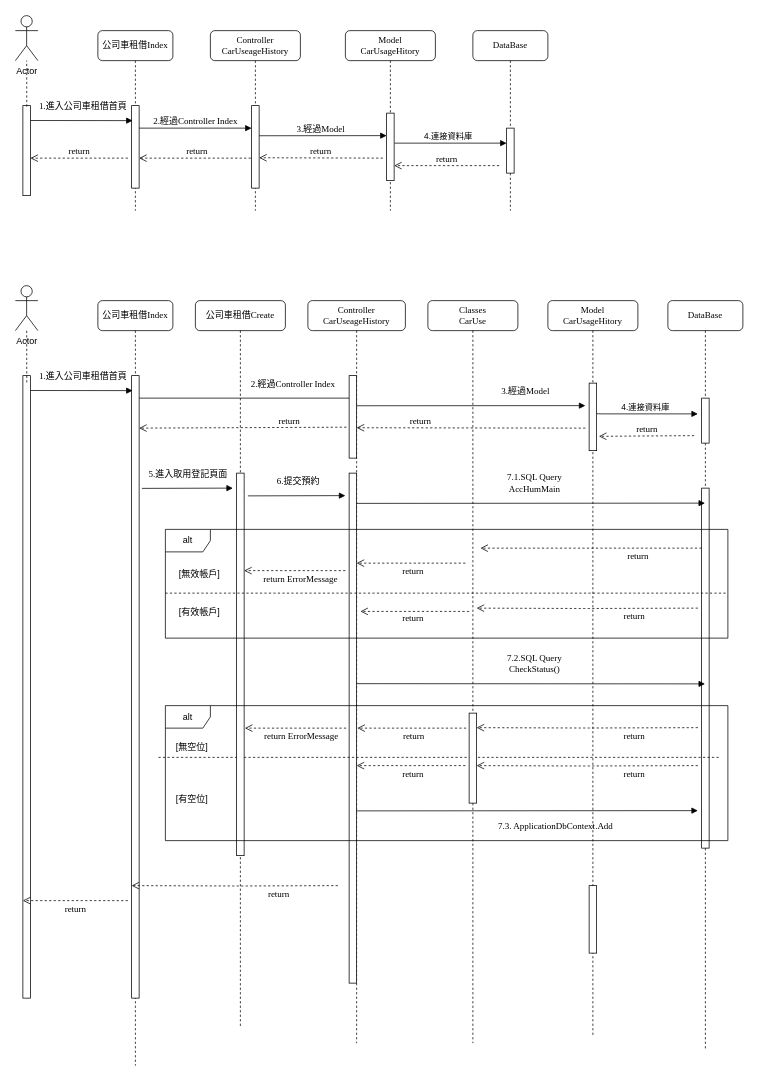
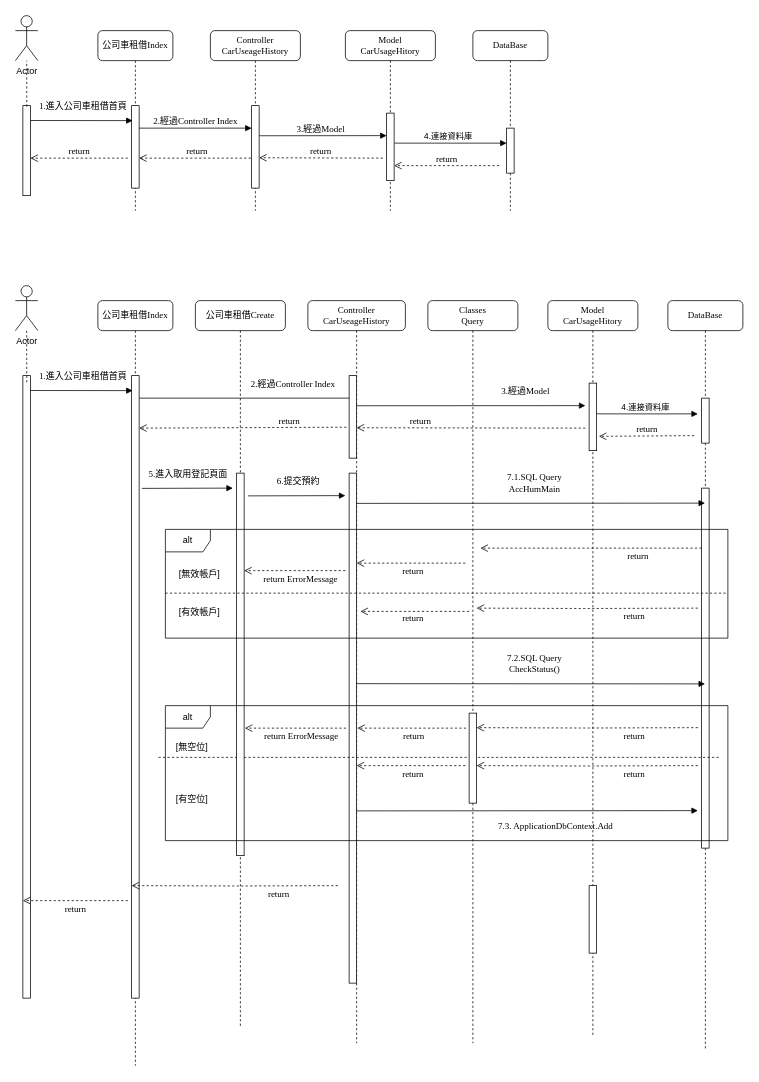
- <mxCell id="52" value="Classes&lt;br&gt;CarUse" style="shape=umlLifeline;perimeter=lifelinePerimeter;whiteSpace=wrap;html=1;container=1;collapsible=0;recursiveResize=0;outlineConnect=0;rounded=1;shadow=0;comic=0;labelBackgroundColor=none;strokeWidth=1;fontFamily=Verdana;fontSize=12;align=center;" vertex="1" parent="1"><mxGeometry x="570" y="400" width="120" height="990" as="geometry" /></mxCell>
+ <mxCell id="52" value="Classes&lt;br&gt;Query" style="shape=umlLifeline;perimeter=lifelinePerimeter;whiteSpace=wrap;html=1;container=1;collapsible=0;recursiveResize=0;outlineConnect=0;rounded=1;shadow=0;comic=0;labelBackgroundColor=none;strokeWidth=1;fontFamily=Verdana;fontSize=12;align=center;" vertex="1" parent="1"><mxGeometry x="570" y="400" width="120" height="990" as="geometry" /></mxCell>
